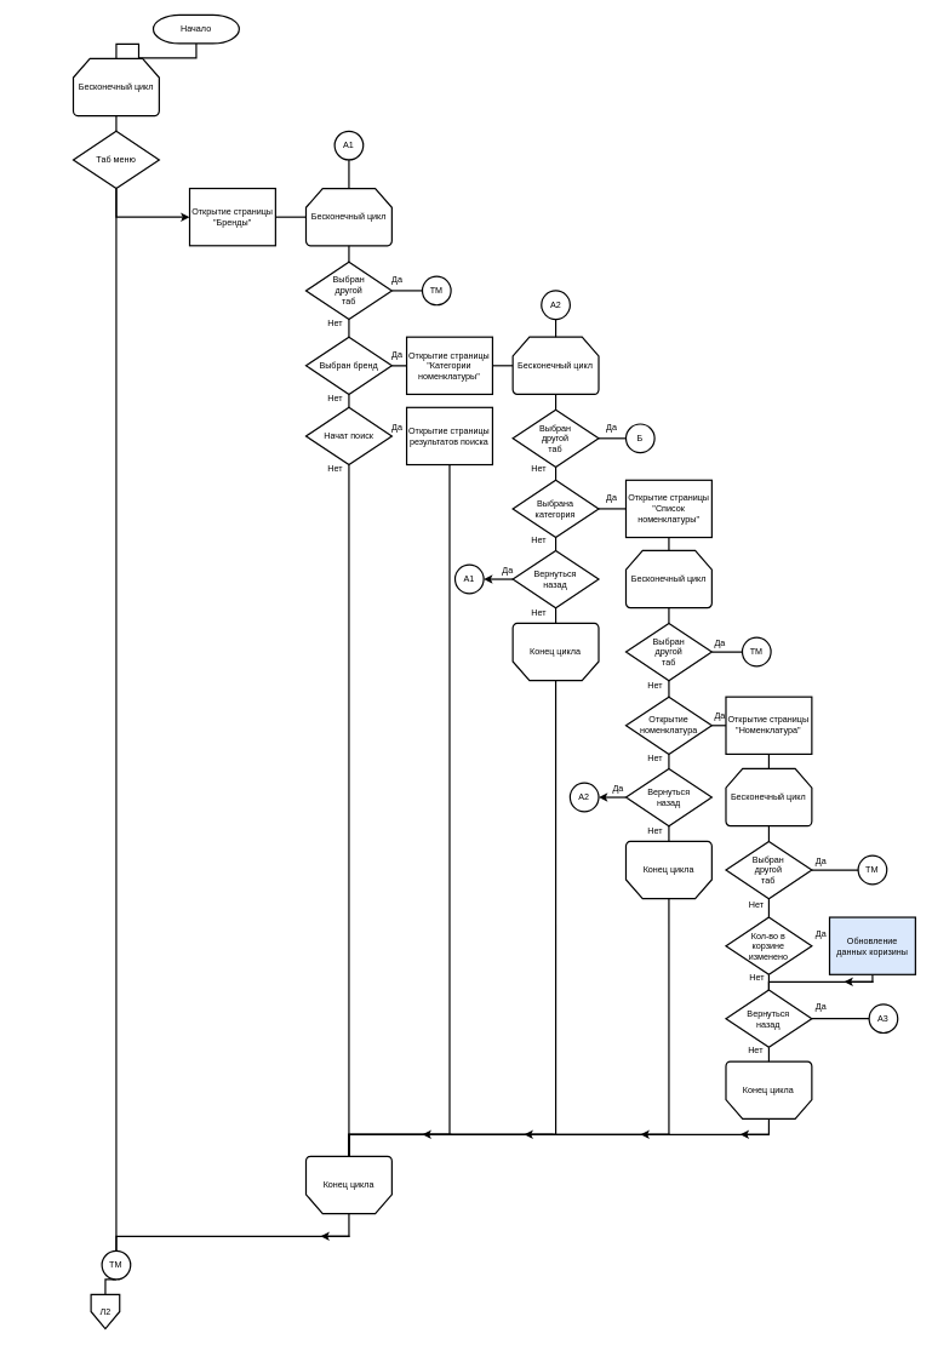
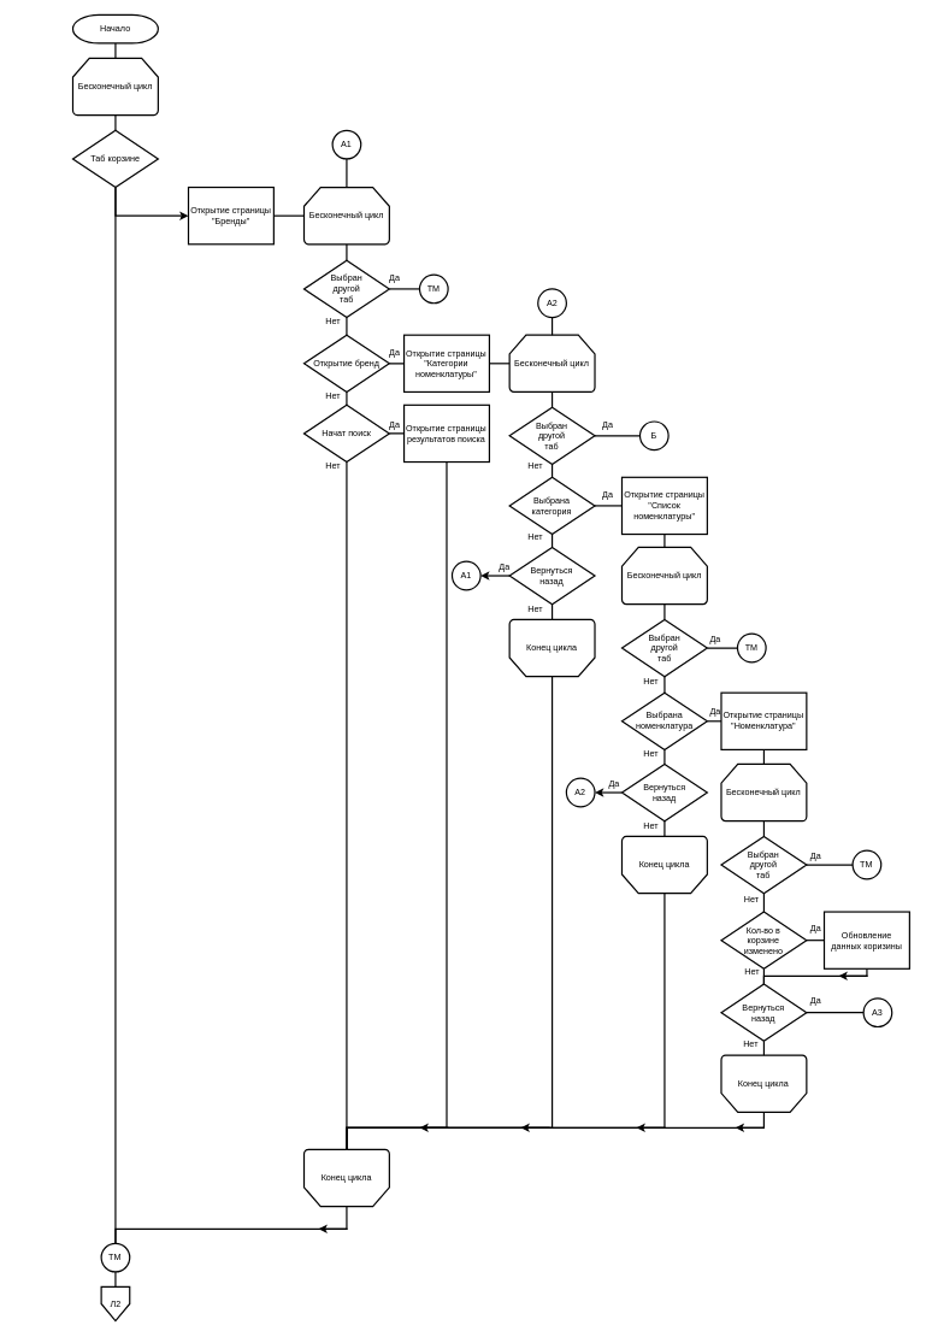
- <mxCell id="3" value="Начало" style="strokeWidth=2;html=1;shape=mxgraph.flowchart.terminator;whiteSpace=wrap;" parent="1" vertex="1"><mxGeometry x="210" y="20" width="118.11" height="39.37" as="geometry" /></mxCell>
+ <mxCell id="3" value="Начало" style="strokeWidth=2;html=1;shape=mxgraph.flowchart.terminator;whiteSpace=wrap;" parent="1" vertex="1"><mxGeometry x="100" y="20" width="118.11" height="39.37" as="geometry" /></mxCell>
- <mxCell id="6" value="Таб меню" style="strokeWidth=2;html=1;shape=mxgraph.flowchart.decision;whiteSpace=wrap;" parent="1" vertex="1"><mxGeometry x="100" y="180" width="118.11" height="78.74" as="geometry" /></mxCell>
+ <mxCell id="6" value="Таб корзине" style="strokeWidth=2;html=1;shape=mxgraph.flowchart.decision;whiteSpace=wrap;" parent="1" vertex="1"><mxGeometry x="100" y="180" width="118.11" height="78.74" as="geometry" /></mxCell>
- <mxCell id="11" value="Выбран бренд" style="strokeWidth=2;html=1;shape=mxgraph.flowchart.decision;whiteSpace=wrap;" parent="1" vertex="1"><mxGeometry x="420" y="463.15" width="118.11" height="78.74" as="geometry" /></mxCell>
+ <mxCell id="11" value="Открытие бренд" style="strokeWidth=2;html=1;shape=mxgraph.flowchart.decision;whiteSpace=wrap;" parent="1" vertex="1"><mxGeometry x="420" y="463.15" width="118.11" height="78.74" as="geometry" /></mxCell>
+ <mxCell id="19" style="edgeStyle=orthogonalEdgeStyle;rounded=0;orthogonalLoop=1;jettySize=auto;html=1;exitX=1;exitY=0.5;exitDx=0;exitDy=0;exitPerimeter=0;strokeWidth=2;endArrow=none;endFill=0;" parent="1" source="21" target="23" edge="1"><mxGeometry relative="1" as="geometry" /></mxCell>
- <mxCell id="63" value="Б" style="strokeWidth=2;html=1;shape=mxgraph.flowchart.start_2;whiteSpace=wrap;" parent="1" vertex="1"><mxGeometry x="860" y="582.84" width="39.37" height="39.37" as="geometry" /></mxCell>
+ <mxCell id="63" value="Б" style="strokeWidth=2;html=1;shape=mxgraph.flowchart.start_2;whiteSpace=wrap;" parent="1" vertex="1"><mxGeometry x="885" y="582.84" width="39.37" height="39.37" as="geometry" /></mxCell>
- <mxCell id="28" value="Открытие&lt;br&gt;номенклатура" style="strokeWidth=2;html=1;shape=mxgraph.flowchart.decision;whiteSpace=wrap;" parent="1" vertex="1"><mxGeometry x="860" y="958.11" width="118.11" height="78.74" as="geometry" /></mxCell>
+ <mxCell id="28" value="Выбрана&lt;br&gt;номенклатура" style="strokeWidth=2;html=1;shape=mxgraph.flowchart.decision;whiteSpace=wrap;" parent="1" vertex="1"><mxGeometry x="860" y="958.11" width="118.11" height="78.74" as="geometry" /></mxCell>
+ <mxCell id="80" style="edgeStyle=orthogonalEdgeStyle;rounded=0;orthogonalLoop=1;jettySize=auto;html=1;exitX=1;exitY=0.5;exitDx=0;exitDy=0;exitPerimeter=0;entryX=0;entryY=0.5;entryDx=0;entryDy=0;strokeWidth=2;endArrow=none;endFill=0;" parent="1" source="82" target="84" edge="1"><mxGeometry relative="1" as="geometry" /></mxCell>
- <mxCell id="84" value="Обновление&lt;br&gt;данных коризины" style="rounded=0;whiteSpace=wrap;html=1;absoluteArcSize=1;arcSize=14;strokeWidth=2;fillColor=#dae8fc;" parent="1" vertex="1"><mxGeometry x="1140" y="1261.26" width="118.11" height="78.74" as="geometry" /></mxCell>
+ <mxCell id="84" value="Обновление&lt;br&gt;данных коризины" style="rounded=0;whiteSpace=wrap;html=1;absoluteArcSize=1;arcSize=14;strokeWidth=2;" parent="1" vertex="1"><mxGeometry x="1140" y="1261.26" width="118.11" height="78.74" as="geometry" /></mxCell>
- <mxCell id="107" value="Л2" style="verticalLabelPosition=middle;verticalAlign=middle;html=1;shape=offPageConnector;rounded=0;size=0.5;strokeWidth=2;labelPosition=center;align=center;" parent="1" vertex="1"><mxGeometry x="124.37" y="1780" width="39.37" height="47.244" as="geometry" /></mxCell>
+ <mxCell id="107" value="Л2" style="verticalLabelPosition=middle;verticalAlign=middle;html=1;shape=offPageConnector;rounded=0;size=0.5;strokeWidth=2;labelPosition=center;align=center;" parent="1" vertex="1"><mxGeometry x="139.37" y="1780" width="39.37" height="47.244" as="geometry" /></mxCell>
